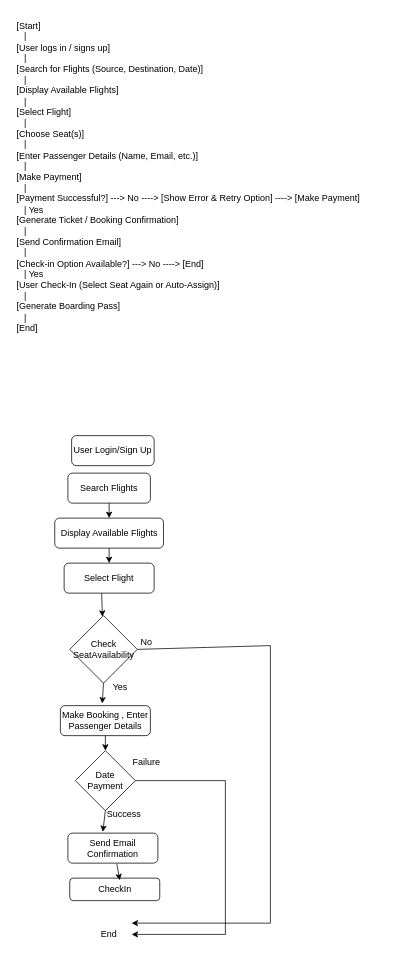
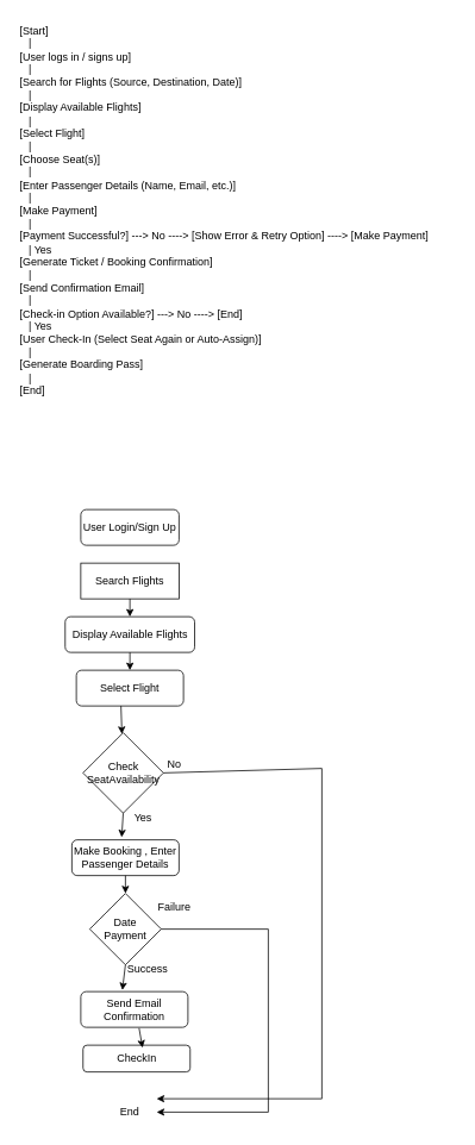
- <mxCell id="5" value="User Login/Sign Up" style="rounded=1;whiteSpace=wrap;html=1;" vertex="1" parent="1"><mxGeometry x="95" y="580" width="110" height="40" as="geometry" /></mxCell>
+ <mxCell id="5" value="User Login/Sign Up" style="rounded=1;whiteSpace=wrap;html=1;" vertex="1" parent="1"><mxGeometry x="90" y="570" width="110" height="40" as="geometry" /></mxCell>
- <mxCell id="3" value="Search Flights" style="rounded=1;whiteSpace=wrap;html=1;" vertex="1" parent="1"><mxGeometry x="90" y="630" width="110" height="40" as="geometry" /></mxCell>
+ <mxCell id="3" value="Search Flights" style="whiteSpace=wrap;html=1;rounded=0;" vertex="1" parent="1"><mxGeometry x="90" y="630" width="110" height="40" as="geometry" /></mxCell>
